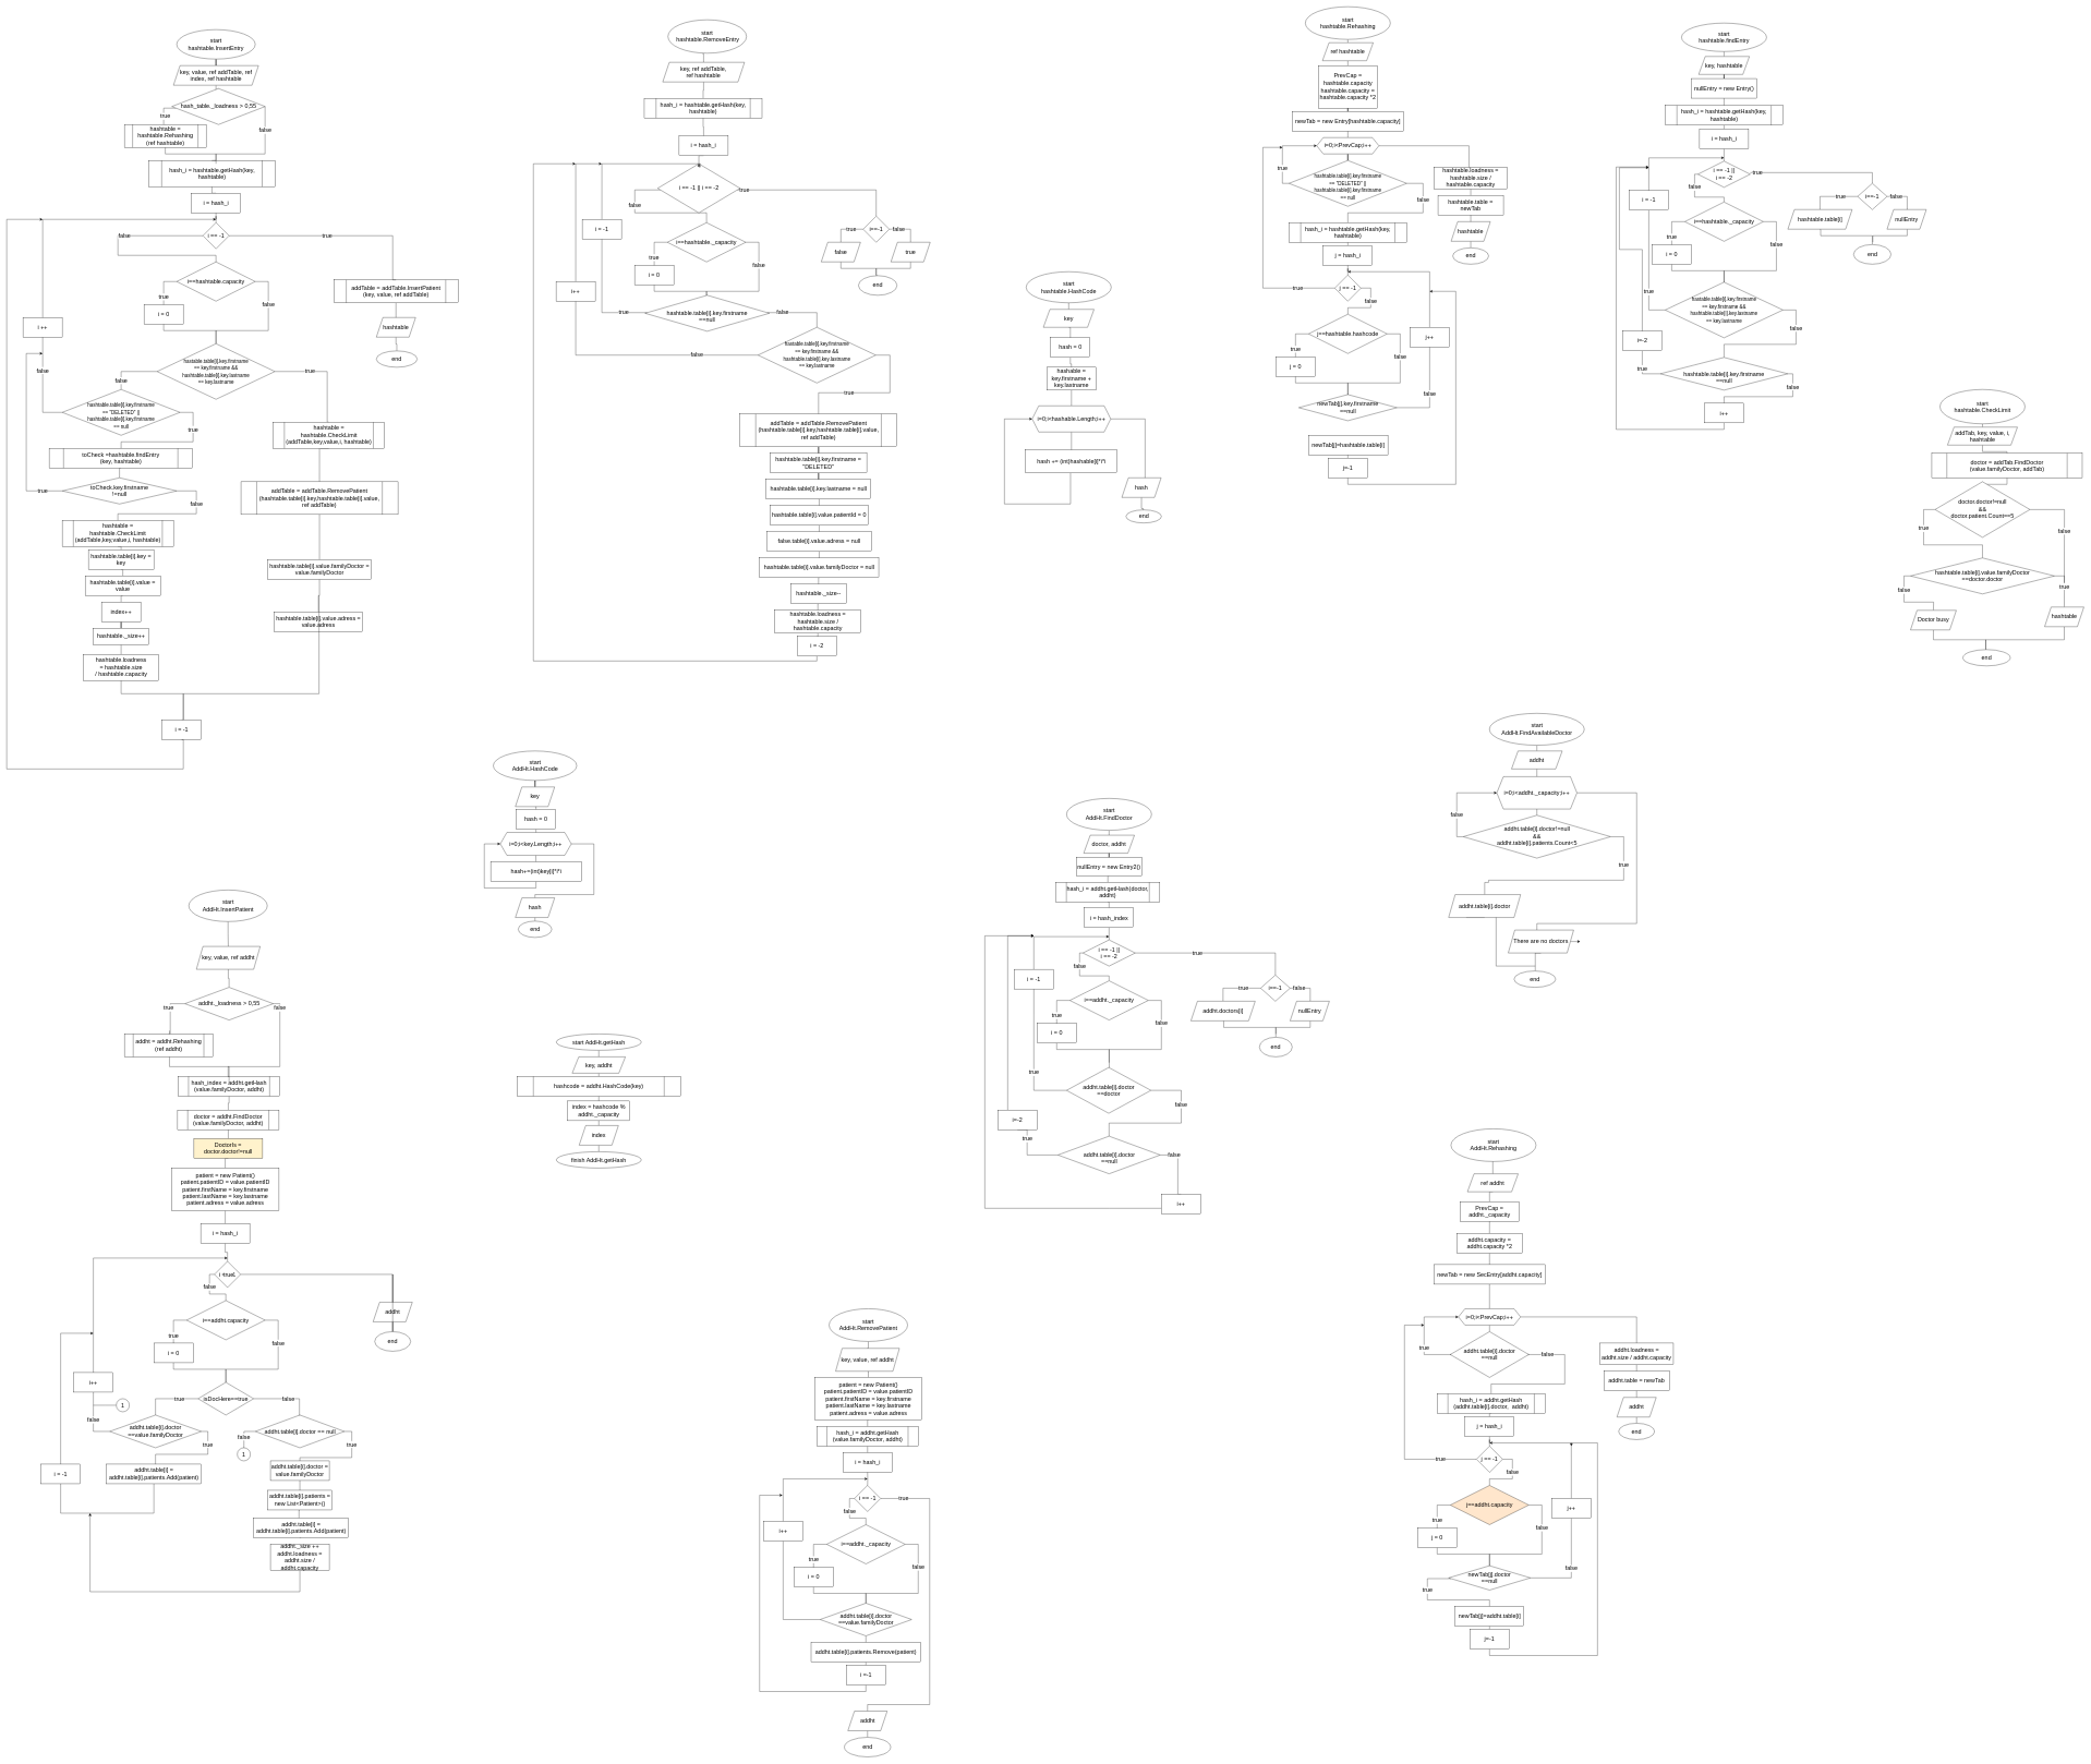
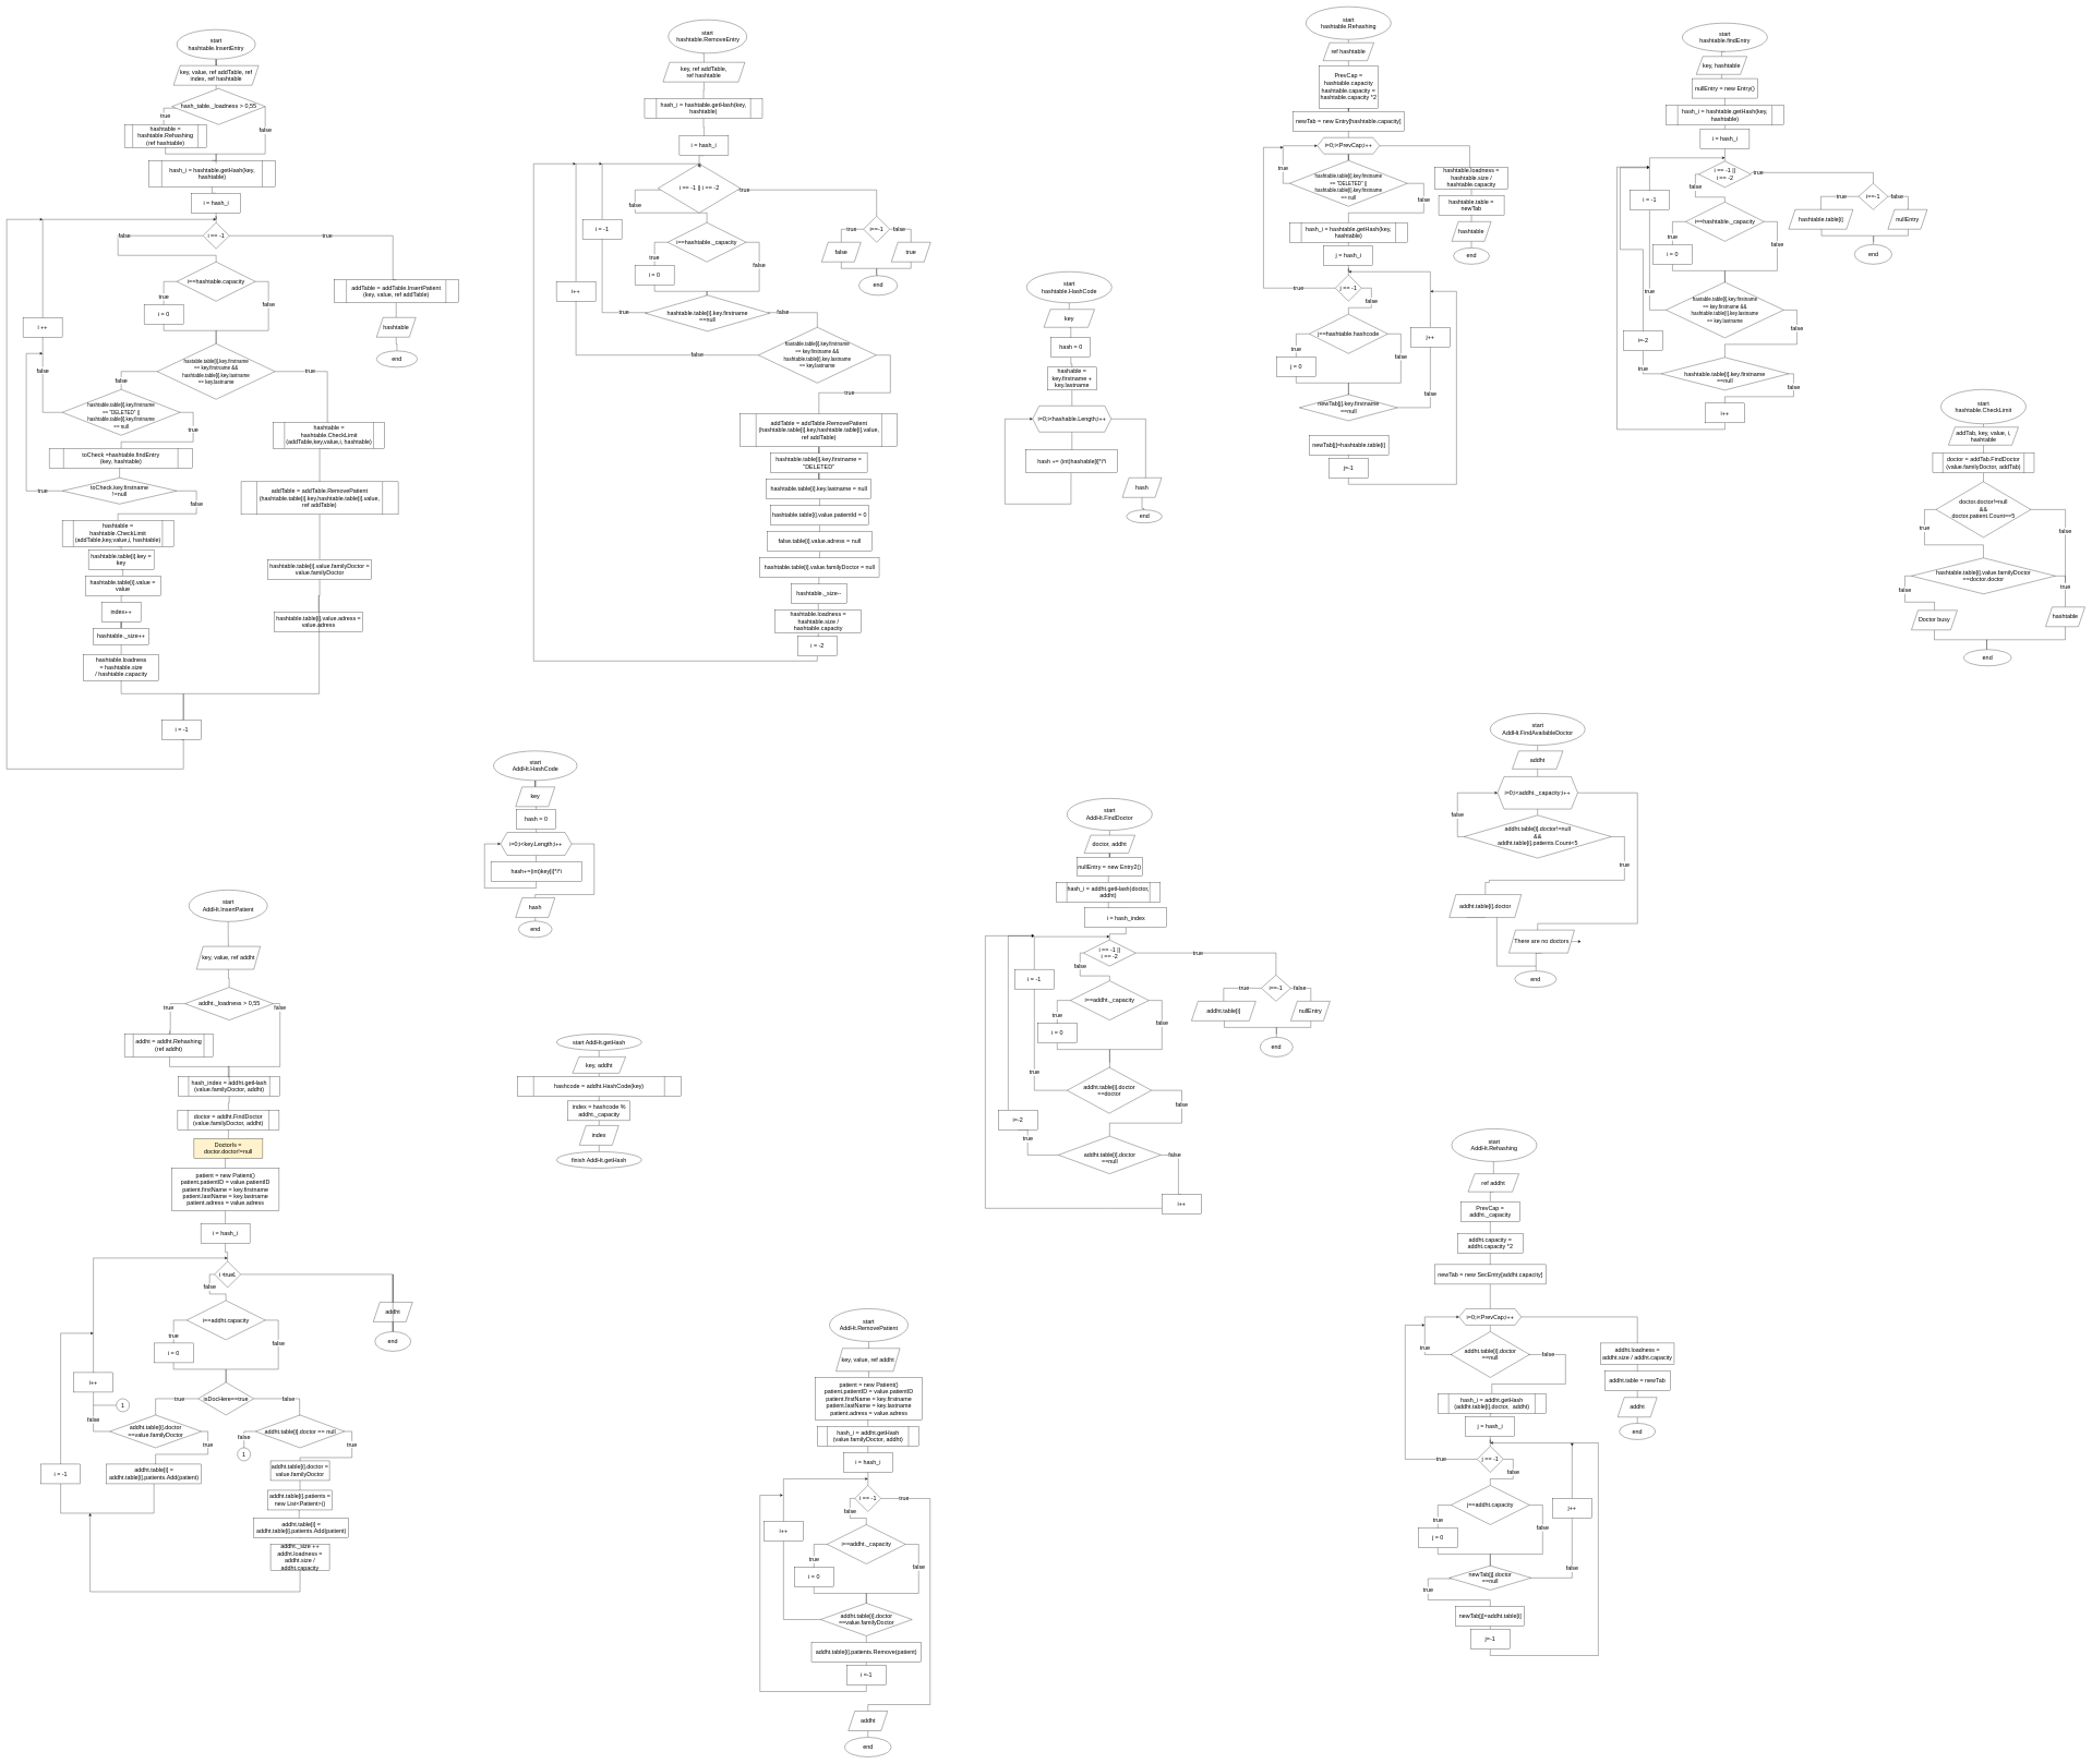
- <mxCell id="174" value="key, hashtable" style="shape=parallelogram;perimeter=parallelogramPerimeter;whiteSpace=wrap;html=1;fixedSize=1;strokeWidth=1;fontSize=18;" parent="1" vertex="1"><mxGeometry x="5192.3" y="172" width="155" height="55" as="geometry" /></mxCell>
+ <mxCell id="174" value="key, hashtable" style="shape=parallelogram;perimeter=parallelogramPerimeter;whiteSpace=wrap;html=1;fixedSize=1;strokeWidth=1;fontSize=18;" parent="1" vertex="1"><mxGeometry x="5182.3" y="172" width="155" height="55" as="geometry" /></mxCell>
- <mxCell id="215" value="doctor = addTab.FindDoctor&lt;br&gt;(value.familyDoctor, addTab)" style="shape=process;whiteSpace=wrap;html=1;backgroundOutline=1;fontSize=18;" parent="1" vertex="1"><mxGeometry x="5904.8" y="1385" width="460" height="75" as="geometry" /></mxCell>
+ <mxCell id="215" value="doctor = addTab.FindDoctor&lt;br&gt;(value.familyDoctor, addTab)" style="shape=process;whiteSpace=wrap;html=1;backgroundOutline=1;fontSize=18;" parent="1" vertex="1"><mxGeometry x="5904.8" y="1385" width="310" height="60" as="geometry" /></mxCell>
- <mxCell id="350" value="i = hash_index" style="rounded=0;whiteSpace=wrap;html=1;fontSize=18;strokeWidth=1;" parent="1" vertex="1"><mxGeometry x="3314.84" y="2774.5" width="150" height="60" as="geometry" /></mxCell>
+ <mxCell id="350" value="i = hash_index" style="rounded=0;whiteSpace=wrap;html=1;fontSize=18;strokeWidth=1;" parent="1" vertex="1"><mxGeometry x="3314.84" y="2774.5" width="250" height="60" as="geometry" /></mxCell>
- <mxCell id="375" value="addht.doctors[i]" style="shape=parallelogram;perimeter=parallelogramPerimeter;whiteSpace=wrap;html=1;fixedSize=1;fontSize=18;" parent="1" vertex="1"><mxGeometry x="3640" y="3060" width="196.5" height="60" as="geometry" /></mxCell>
+ <mxCell id="375" value="addht.table[i]" style="shape=parallelogram;perimeter=parallelogramPerimeter;whiteSpace=wrap;html=1;fixedSize=1;fontSize=18;" parent="1" vertex="1"><mxGeometry x="3640" y="3060" width="196.5" height="60" as="geometry" /></mxCell>
- <mxCell id="421" value="j==addht.capacity" style="rhombus;whiteSpace=wrap;html=1;fontSize=18;strokeWidth=1;fillColor=#ffe6cc;" parent="1" vertex="1"><mxGeometry x="4432.93" y="4540" width="240" height="120" as="geometry" /></mxCell>
+ <mxCell id="421" value="j==addht.capacity" style="rhombus;whiteSpace=wrap;html=1;fontSize=18;strokeWidth=1;" parent="1" vertex="1"><mxGeometry x="4432.93" y="4540" width="240" height="120" as="geometry" /></mxCell>
